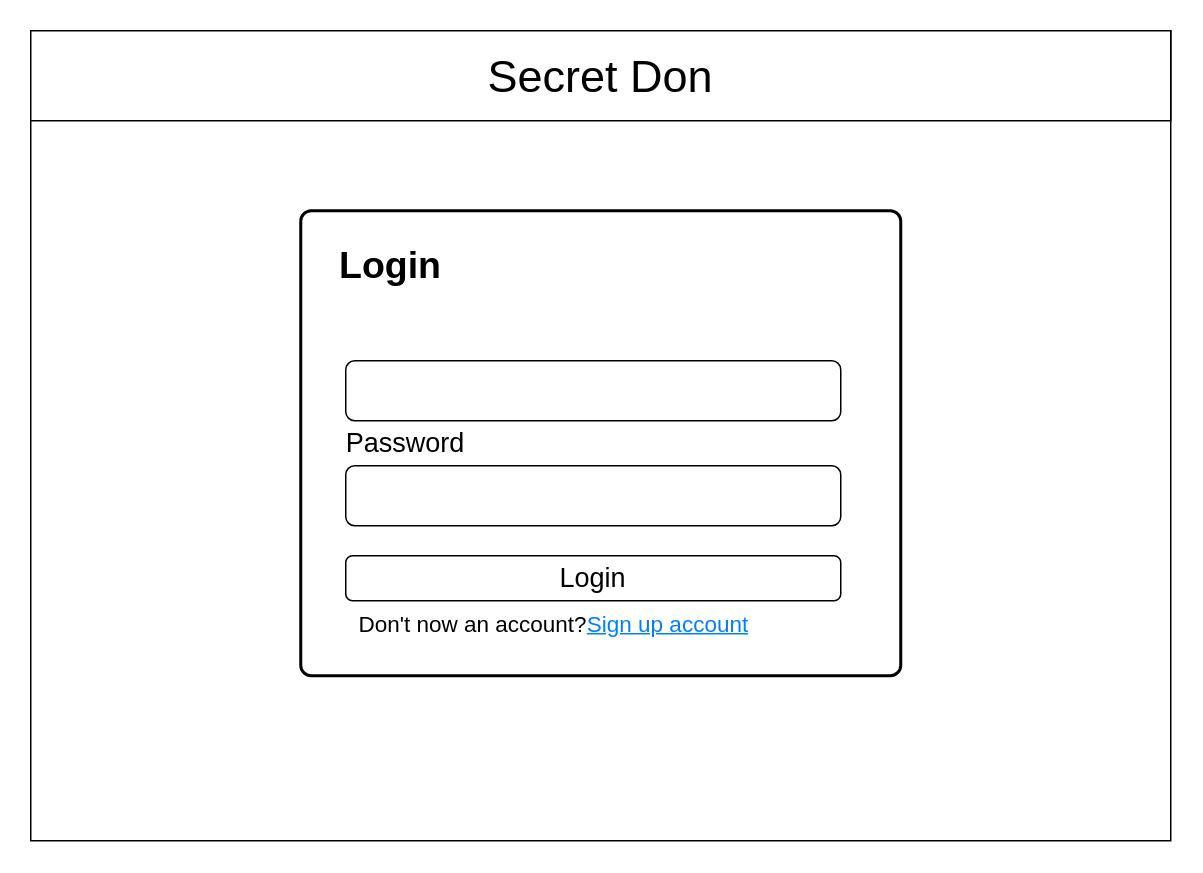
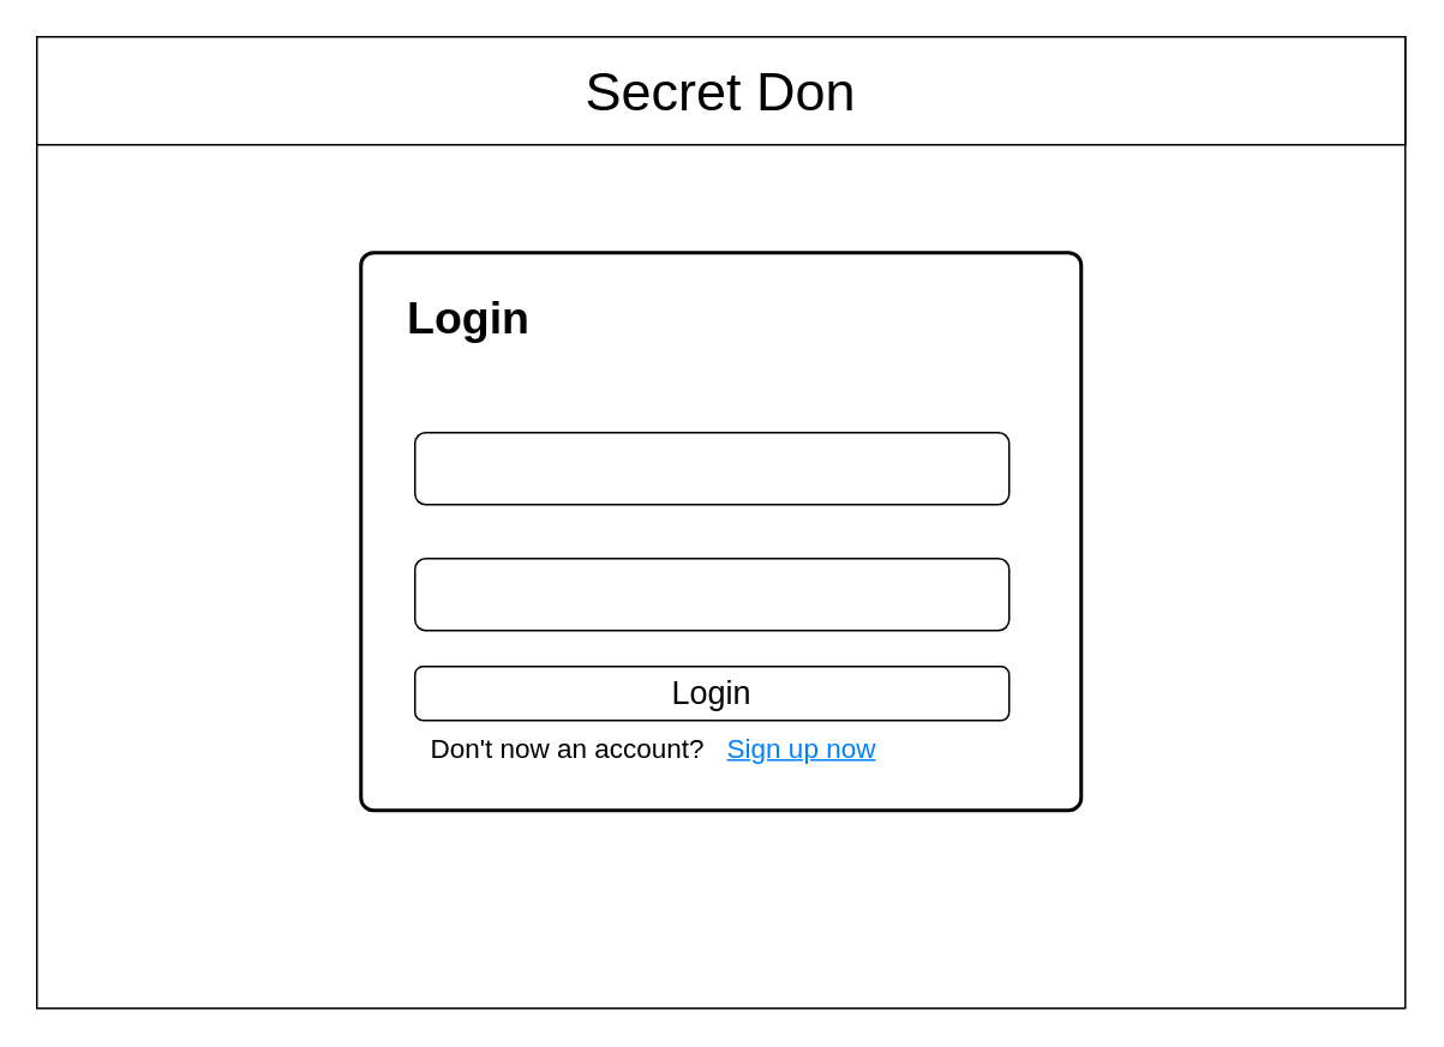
- <mxCell id="6" value="Password" style="text;strokeColor=none;align=center;fillColor=none;html=1;verticalAlign=middle;whiteSpace=wrap;rounded=0;fontSize=18;" vertex="1" parent="1"><mxGeometry x="240" y="280" width="60" height="30" as="geometry" /></mxCell>
- <mxCell id="11" value="Sign up account" style="text;strokeColor=none;align=center;fillColor=none;html=1;verticalAlign=middle;whiteSpace=wrap;rounded=0;fontSize=15;fontStyle=4;fontColor=#007FFF;" vertex="1" parent="1"><mxGeometry x="350" y="400" width="190" height="30" as="geometry" /></mxCell>
+ <mxCell id="11" value="Sign up now" style="text;strokeColor=none;align=center;fillColor=none;html=1;verticalAlign=middle;whiteSpace=wrap;rounded=0;fontSize=15;fontStyle=4;fontColor=#007FFF;" vertex="1" parent="1"><mxGeometry x="350" y="400" width="190" height="30" as="geometry" /></mxCell>
